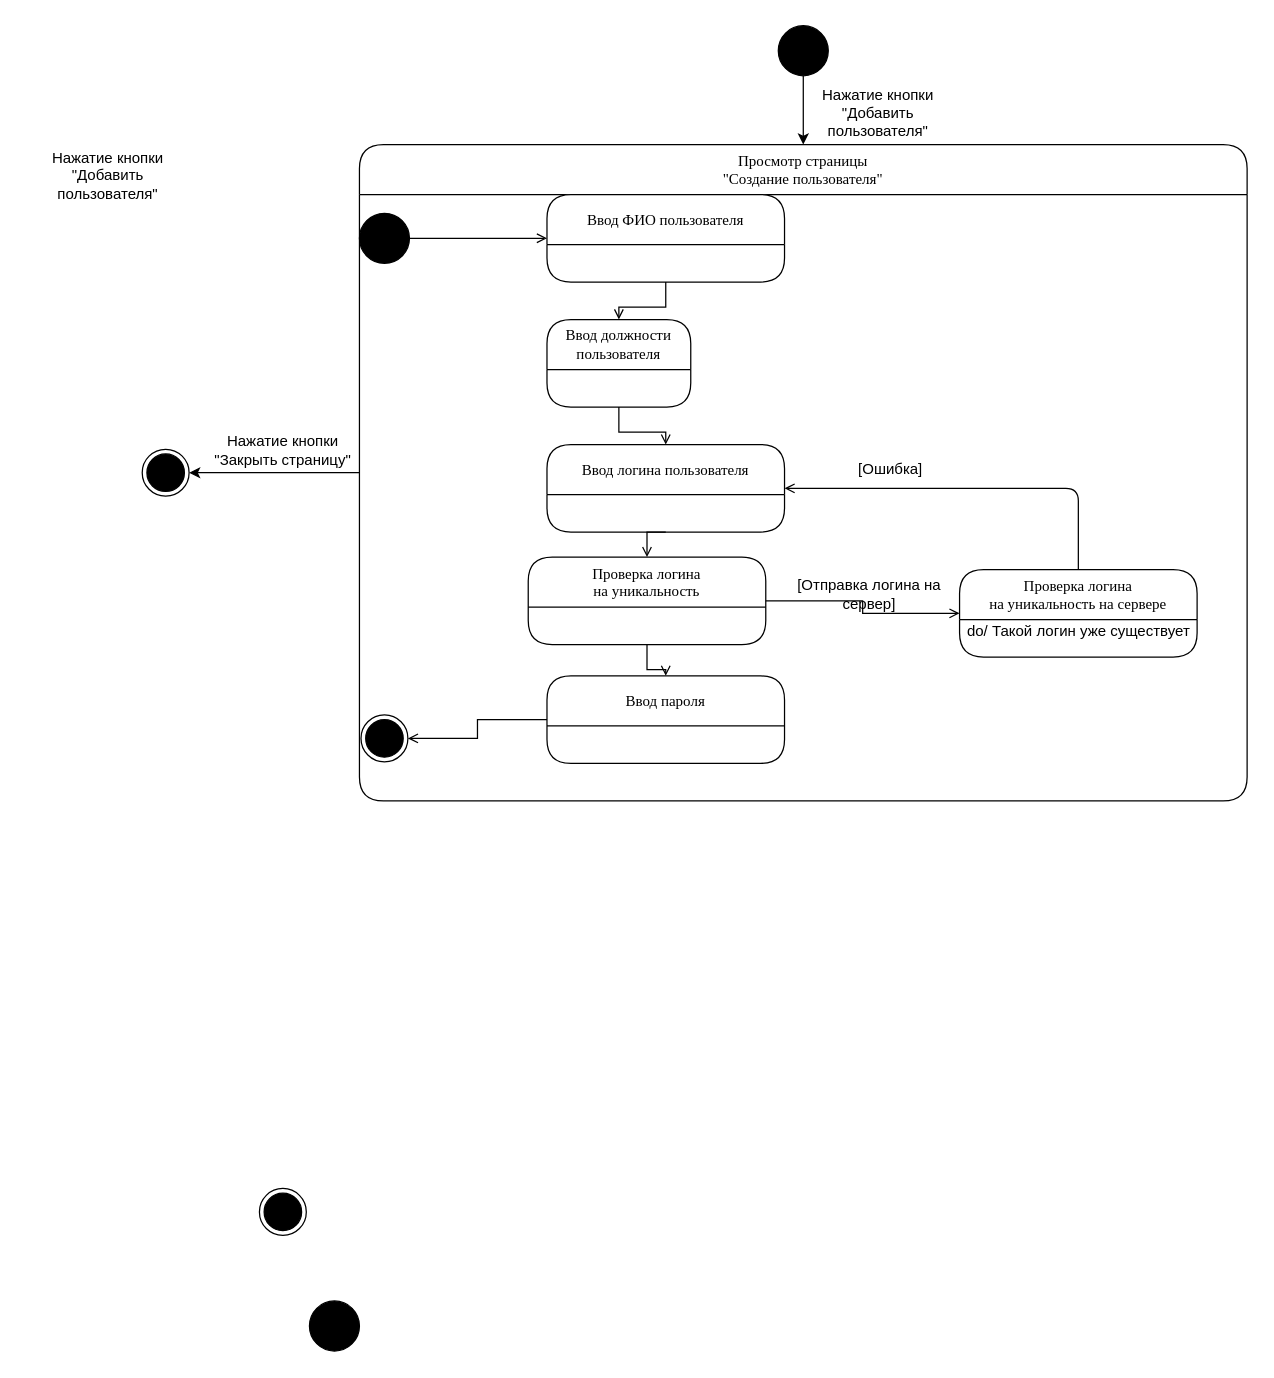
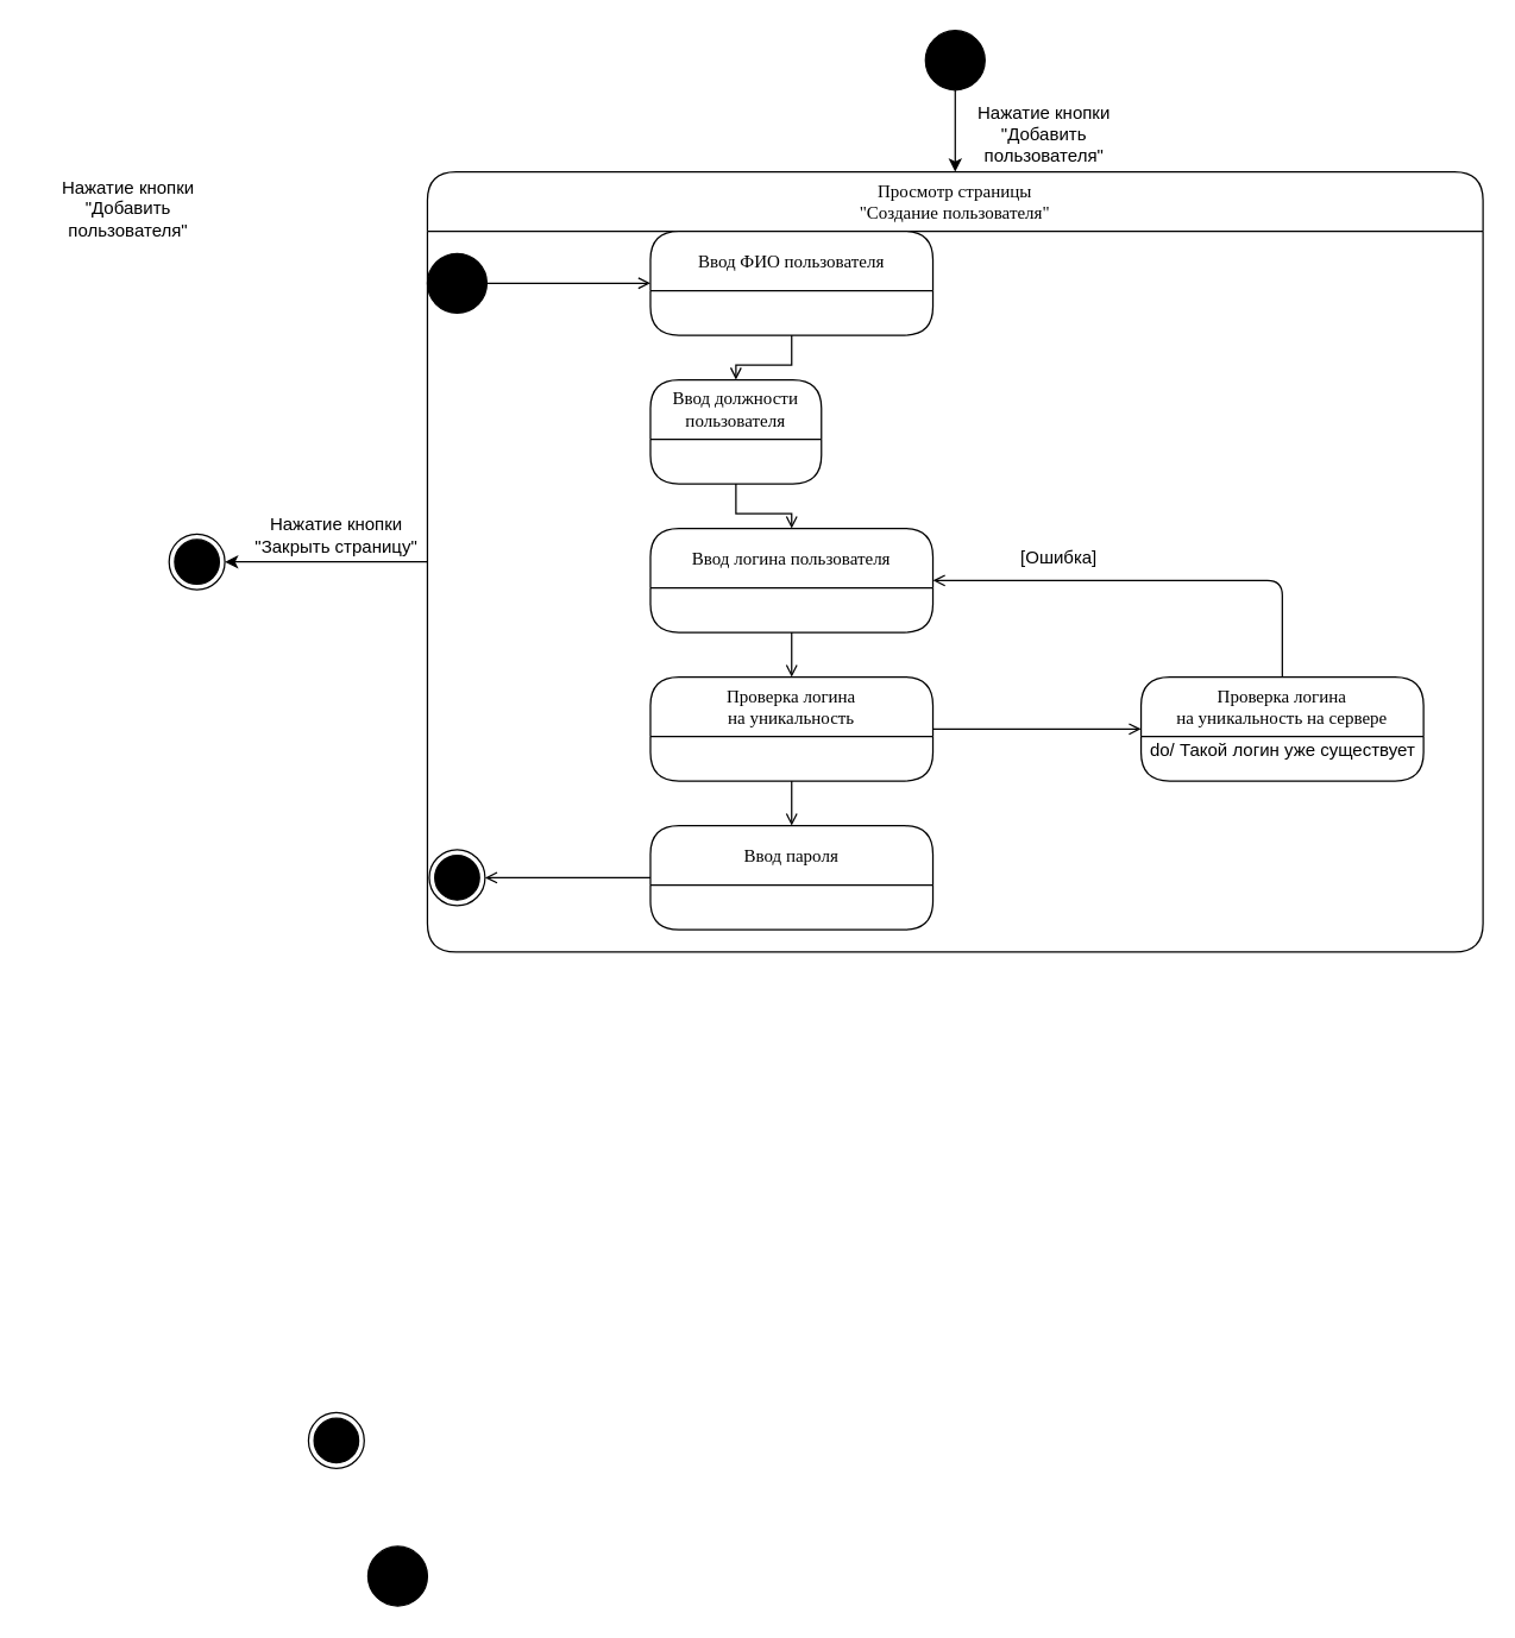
- <mxCell id="25" value="[Отправка логина на сервер]" style="text;html=1;strokeColor=none;fillColor=none;align=center;verticalAlign=middle;whiteSpace=wrap;rounded=0;" vertex="1" parent="4"><mxGeometry x="343.28" y="310" width="130" height="20" as="geometry" /></mxCell>
- <mxCell id="16" value="Проверка логина&#10;на уникальность" style="swimlane;fontStyle=0;childLayout=stackLayout;horizontal=1;startSize=40;horizontalStack=0;resizeParent=1;resizeLast=0;collapsible=1;marginBottom=0;swimlaneFillColor=none;align=center;rounded=1;shadow=0;comic=0;labelBackgroundColor=none;strokeWidth=1;fontFamily=Verdana;fontSize=12;swimlaneLine=1;arcSize=16;" vertex="1" parent="4"><mxGeometry x="135" y="290" width="190" height="70" as="geometry" /></mxCell>
+ <mxCell id="16" value="Проверка логина&#10;на уникальность" style="swimlane;fontStyle=0;childLayout=stackLayout;horizontal=1;startSize=40;horizontalStack=0;resizeParent=1;resizeLast=0;collapsible=1;marginBottom=0;swimlaneFillColor=none;align=center;rounded=1;shadow=0;comic=0;labelBackgroundColor=none;strokeWidth=1;fontFamily=Verdana;fontSize=12;swimlaneLine=1;arcSize=16;" vertex="1" parent="4"><mxGeometry x="150" y="300" width="190" height="70" as="geometry" /></mxCell>
- <mxCell id="19" value="Ввод пароля" style="swimlane;fontStyle=0;childLayout=stackLayout;horizontal=1;startSize=40;horizontalStack=0;resizeParent=1;resizeLast=0;collapsible=1;marginBottom=0;swimlaneFillColor=none;align=center;rounded=1;shadow=0;comic=0;labelBackgroundColor=none;strokeWidth=1;fontFamily=Verdana;fontSize=12;swimlaneLine=1;arcSize=16;" vertex="1" parent="4"><mxGeometry x="150" y="385" width="190" height="70" as="geometry" /></mxCell>
+ <mxCell id="19" value="Ввод пароля" style="swimlane;fontStyle=0;childLayout=stackLayout;horizontal=1;startSize=40;horizontalStack=0;resizeParent=1;resizeLast=0;collapsible=1;marginBottom=0;swimlaneFillColor=none;align=center;rounded=1;shadow=0;comic=0;labelBackgroundColor=none;strokeWidth=1;fontFamily=Verdana;fontSize=12;swimlaneLine=1;arcSize=16;" vertex="1" parent="4"><mxGeometry x="150" y="400" width="190" height="70" as="geometry" /></mxCell>
